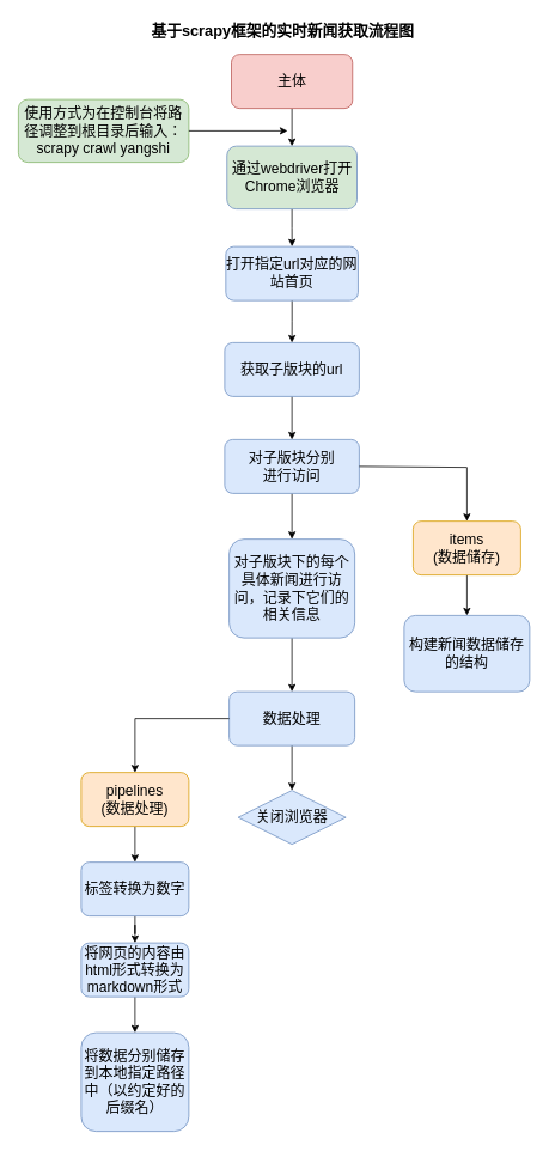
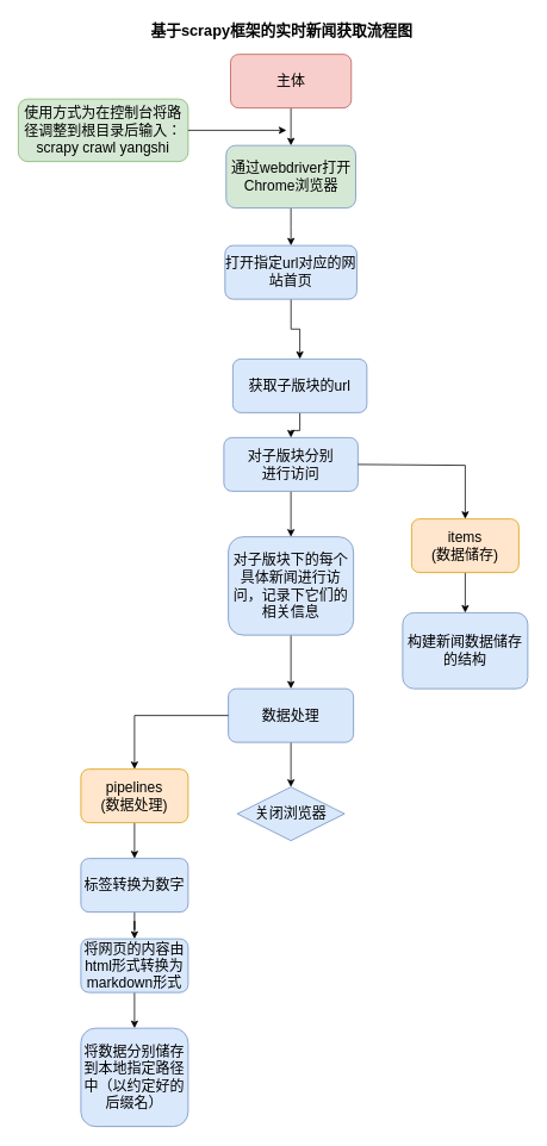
- <mxCell id="8" value="获取子版块的url" style="whiteSpace=wrap;html=1;fontSize=16;fillColor=#dae8fc;strokeColor=#6c8ebf;rounded=1;" vertex="1" parent="1"><mxGeometry x="250" y="381" width="150" height="60" as="geometry" /></mxCell>
+ <mxCell id="8" value="获取子版块的url" style="whiteSpace=wrap;html=1;fontSize=16;fillColor=#dae8fc;strokeColor=#6c8ebf;rounded=1;" vertex="1" parent="1"><mxGeometry x="260" y="401" width="150" height="60" as="geometry" /></mxCell>
